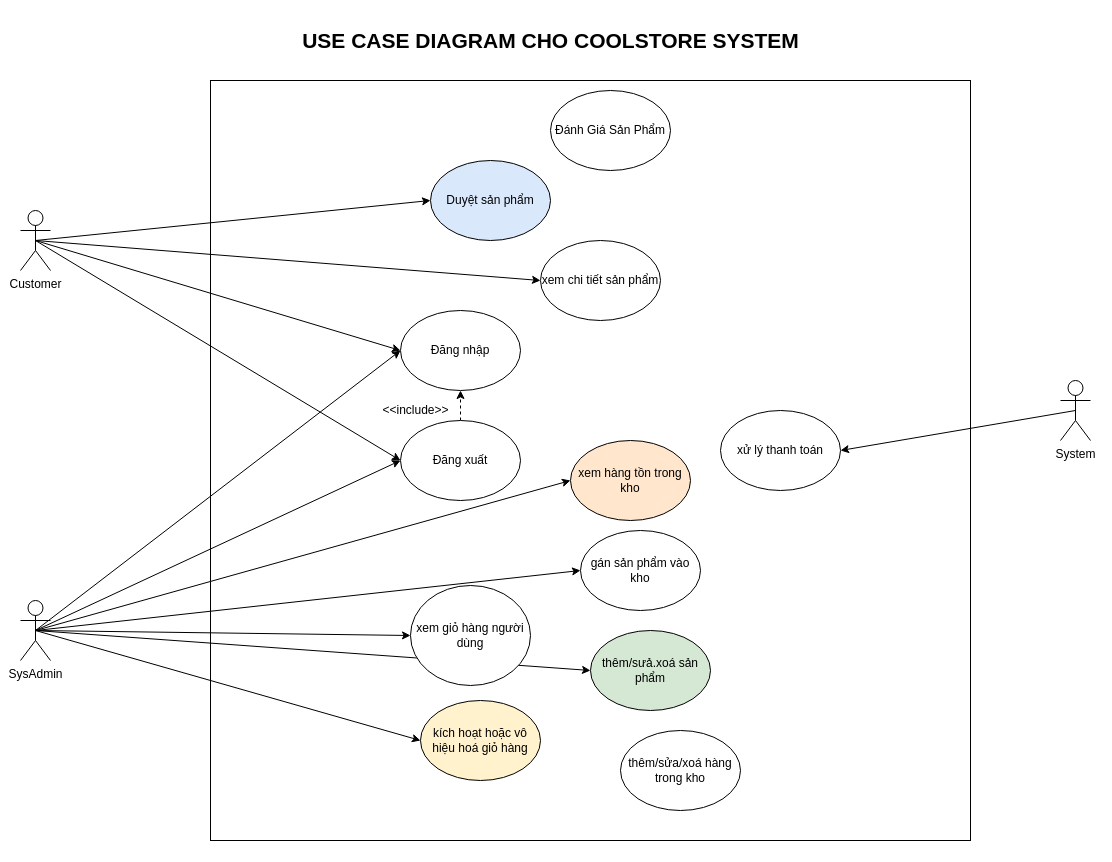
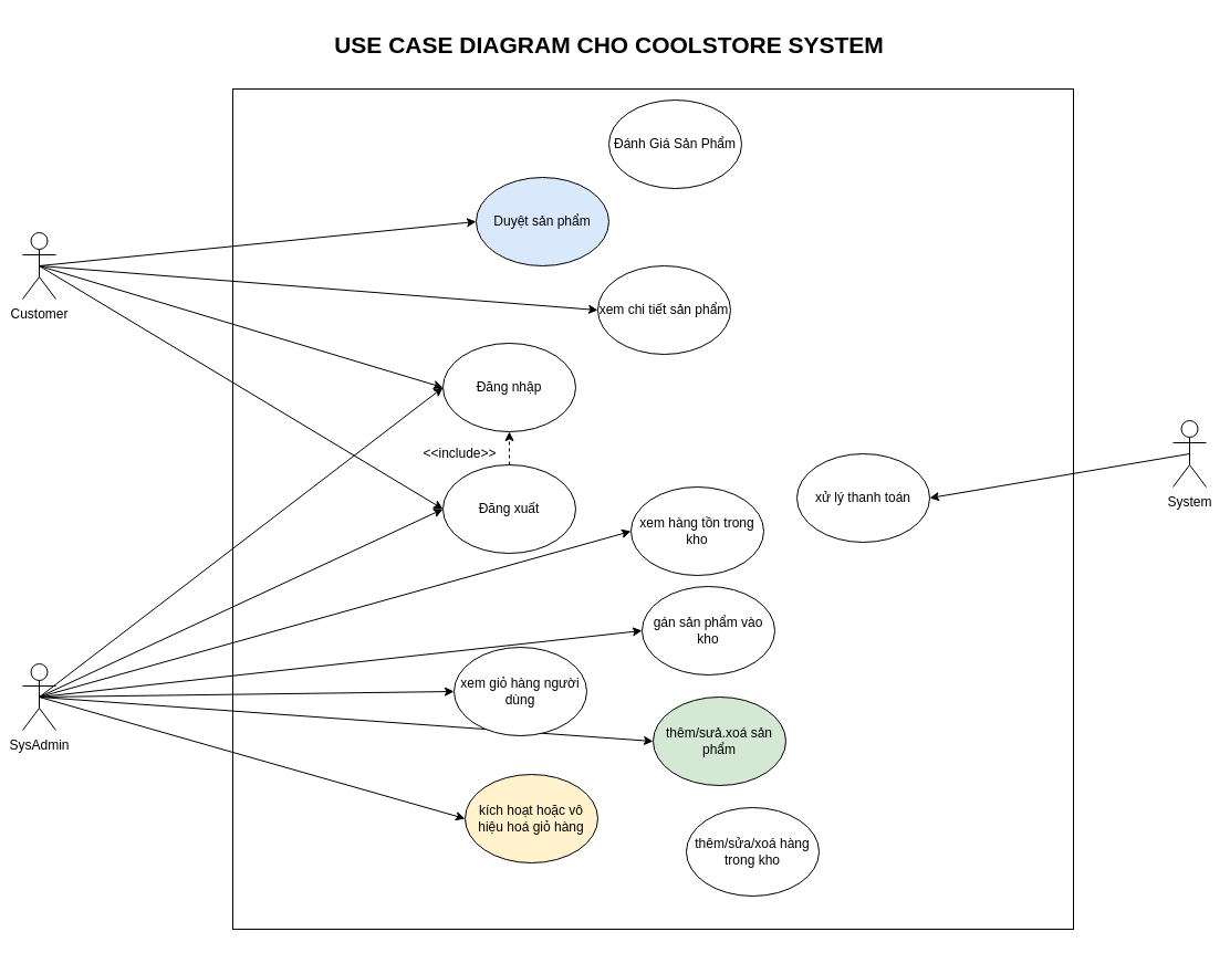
- <mxCell id="28" value="xem hàng tồn trong kho" style="ellipse;whiteSpace=wrap;html=1;fillColor=#ffe6cc;" parent="1" vertex="1"><mxGeometry x="570" y="440" width="120" height="80" as="geometry" /></mxCell>
+ <mxCell id="28" value="xem hàng tồn trong kho" style="ellipse;whiteSpace=wrap;html=1;" parent="1" vertex="1"><mxGeometry x="570" y="440" width="120" height="80" as="geometry" /></mxCell>
- <mxCell id="22" value="xem giỏ hàng người dùng" style="ellipse;whiteSpace=wrap;html=1;" parent="1" vertex="1"><mxGeometry x="410" y="585" width="120" height="100" as="geometry" /></mxCell>
+ <mxCell id="22" value="xem giỏ hàng người dùng" style="ellipse;whiteSpace=wrap;html=1;" parent="1" vertex="1"><mxGeometry x="410" y="585" width="120" height="80" as="geometry" /></mxCell>
